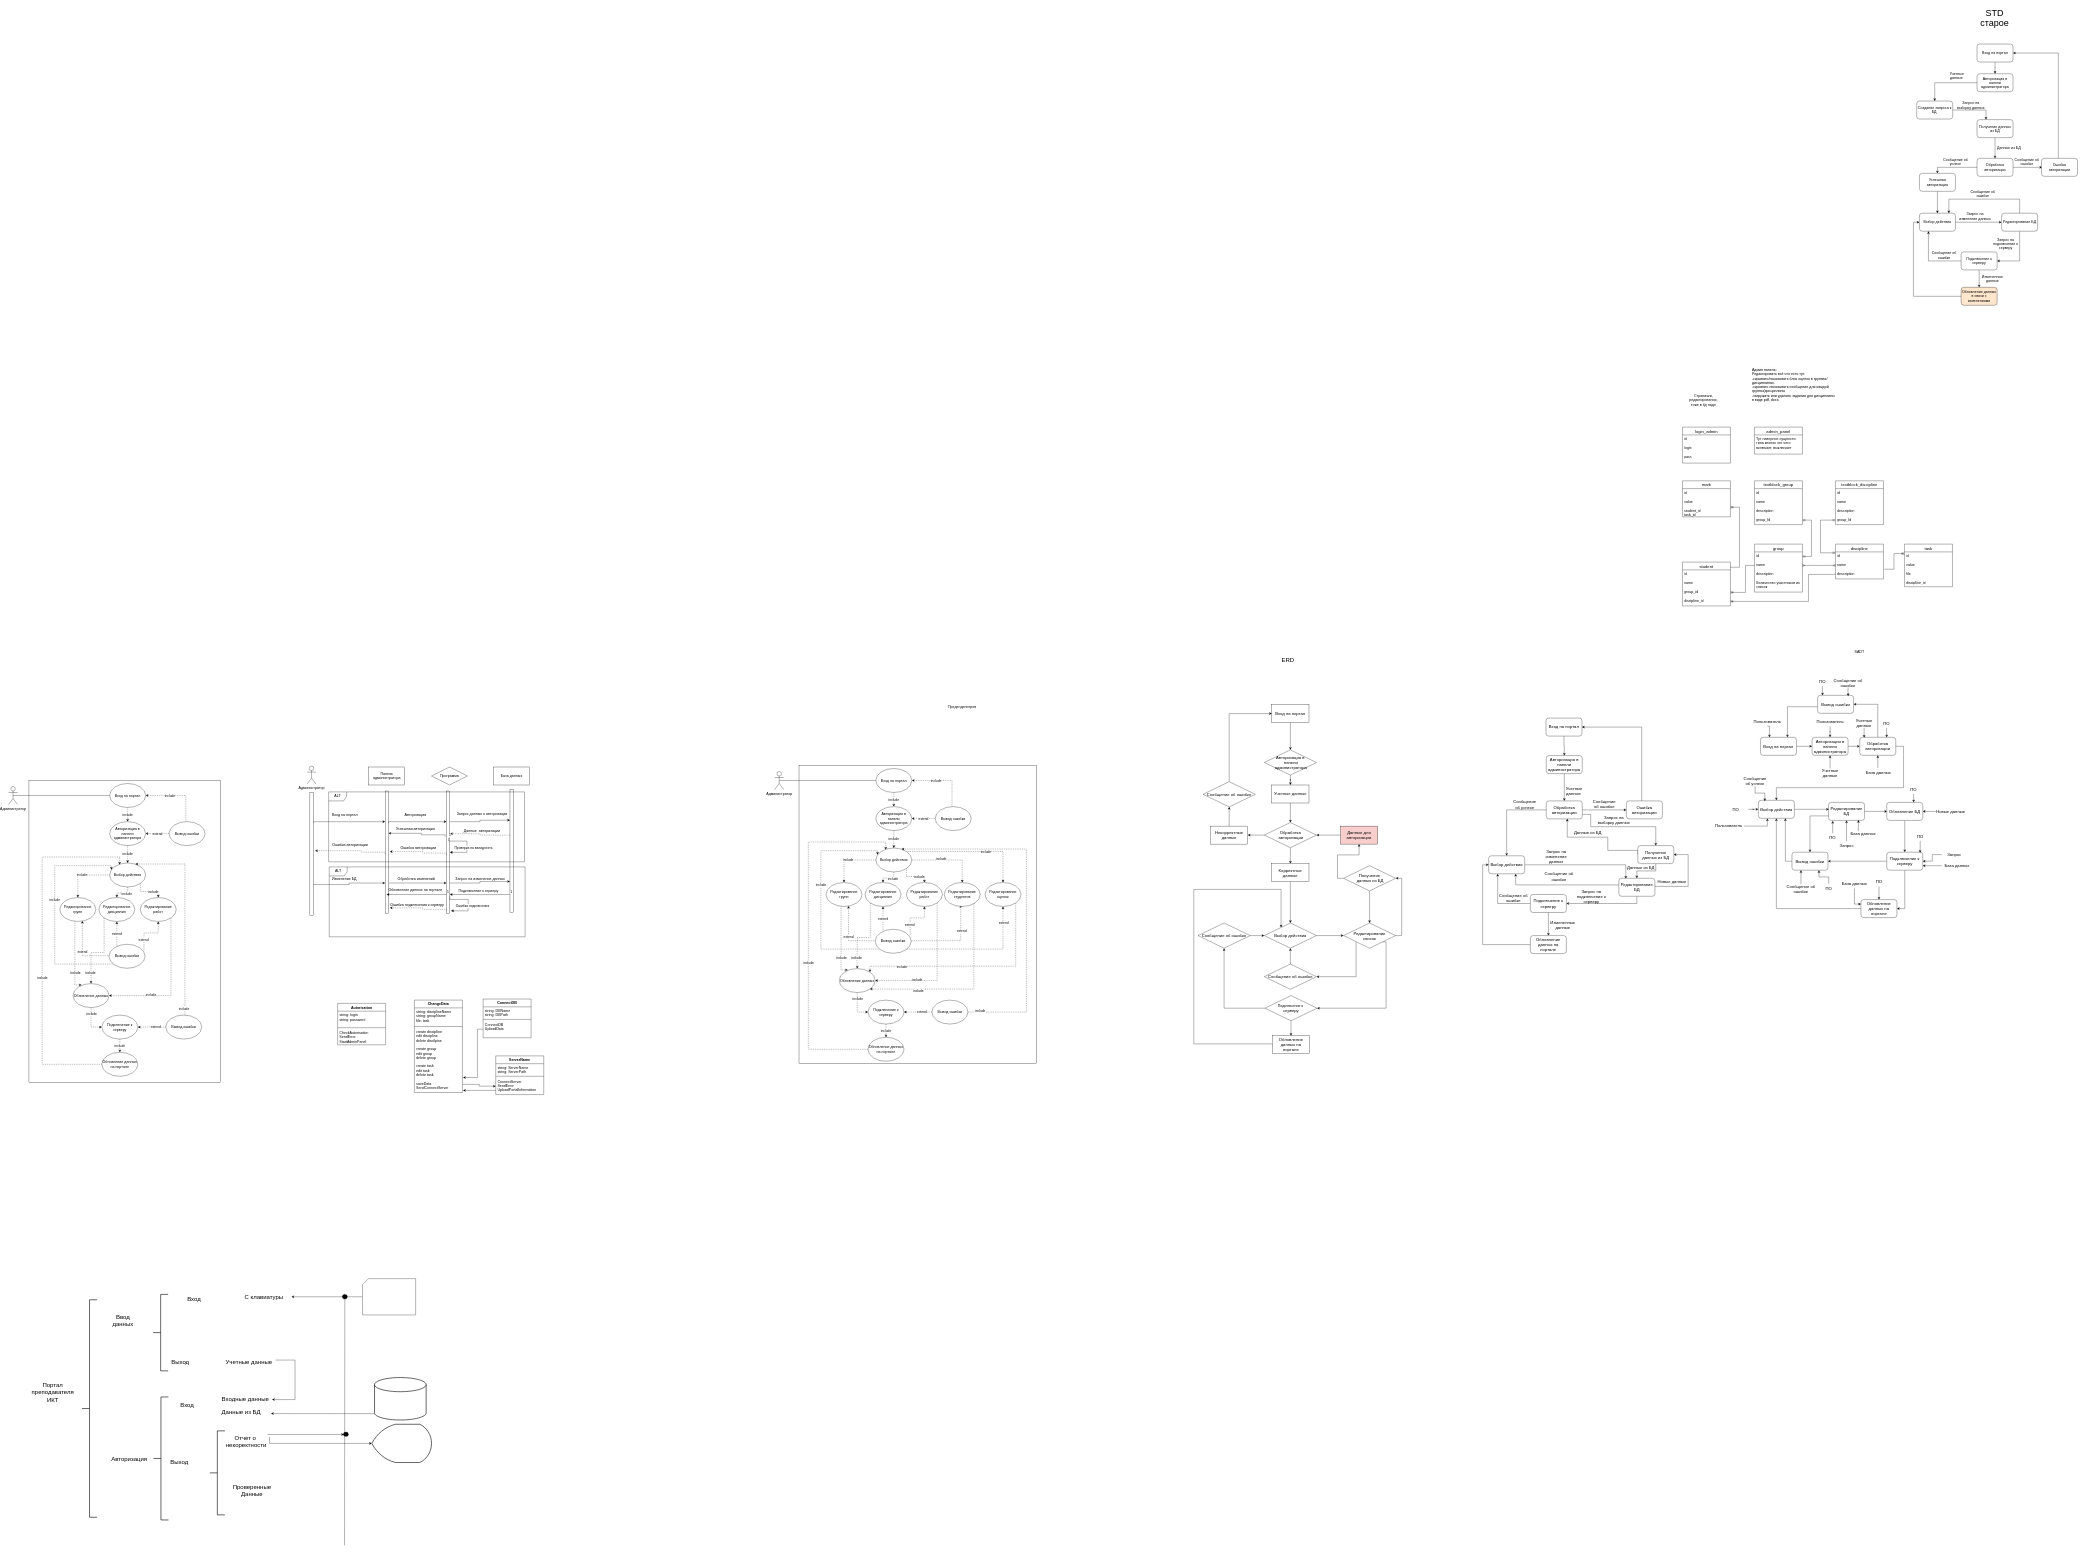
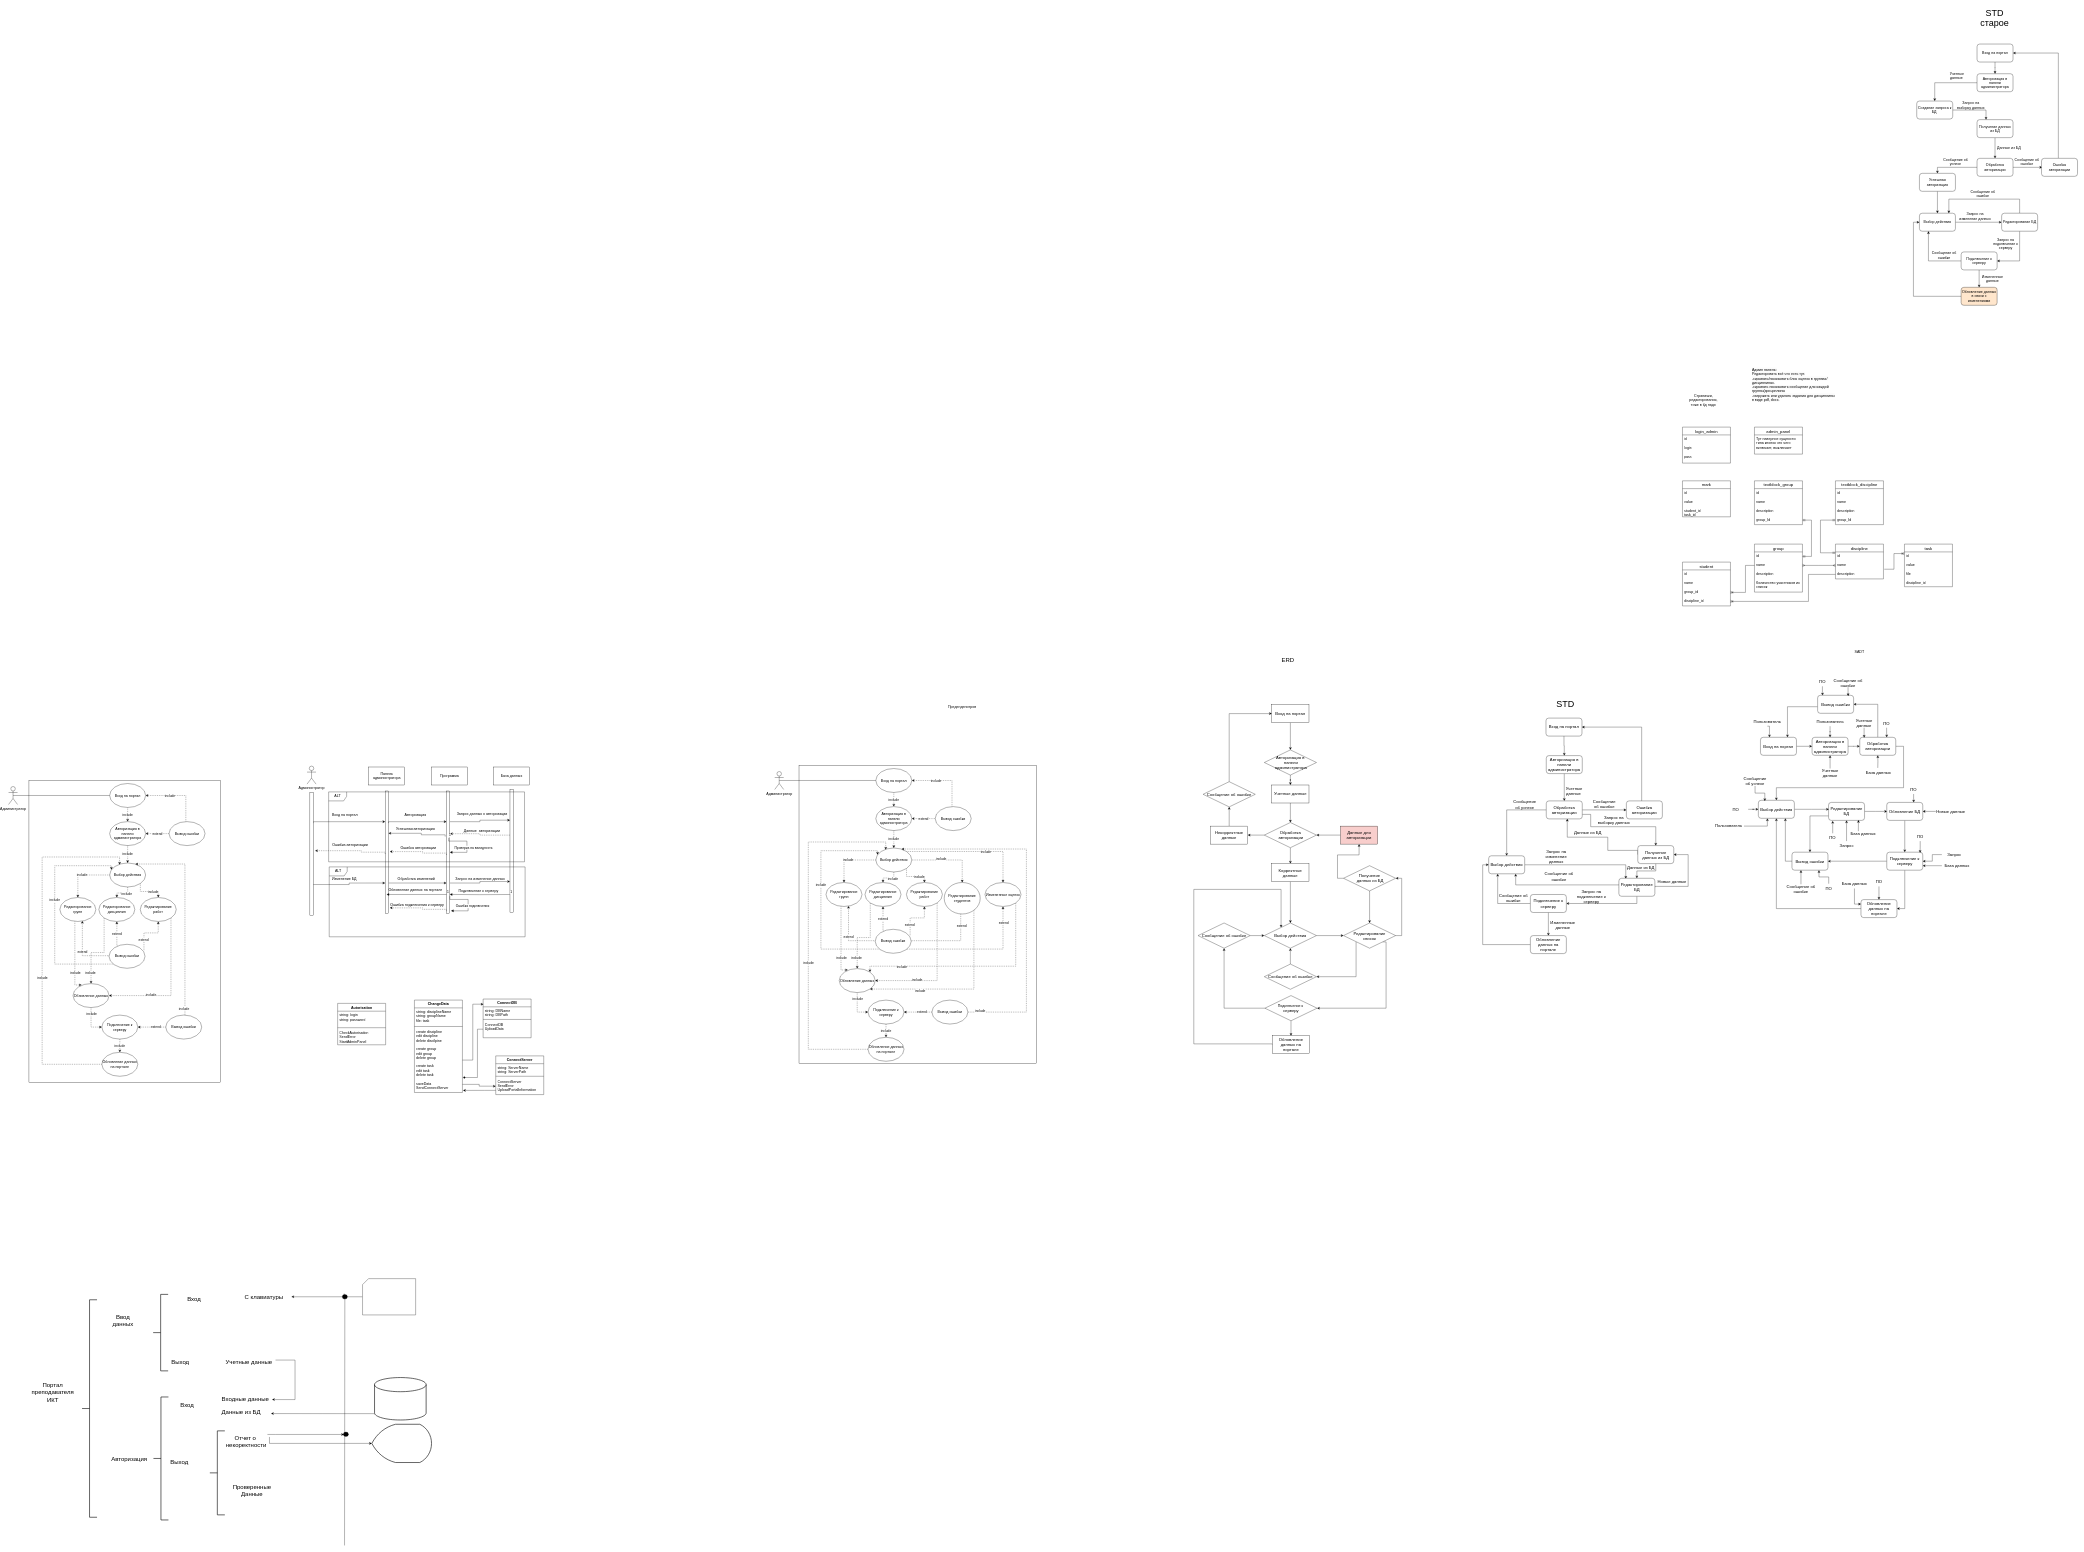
- <mxCell id="19" value="" style="edgeStyle=entityRelationEdgeStyle;fontSize=12;html=1;endArrow=ERoneToMany;rounded=0;exitX=0.995;exitY=0.118;exitDx=0;exitDy=0;exitPerimeter=0;" parent="1" source="5" target="4" edge="1"><mxGeometry width="100" height="100" relative="1" as="geometry"><mxPoint x="5670" y="1923" as="sourcePoint" /><mxPoint x="5560" y="2013" as="targetPoint" /></mxGeometry></mxCell>
+ <mxCell id="80" value="&lt;font style=&quot;font-size: 30px;&quot;&gt;STD&lt;/font&gt;" style="text;html=1;strokeColor=none;fillColor=none;align=center;verticalAlign=middle;whiteSpace=wrap;rounded=0;" vertex="1" parent="1"><mxGeometry x="5146" y="2306" width="128" height="78" as="geometry" /></mxCell>
- <mxCell id="339" value="Программа" style="rhombus;whiteSpace=wrap;html=1;" vertex="1" parent="1"><mxGeometry x="1430" y="2556" width="120" height="60" as="geometry" /></mxCell>
+ <mxCell id="339" value="Программа" style="rounded=0;whiteSpace=wrap;html=1;" vertex="1" parent="1"><mxGeometry x="1430" y="2556" width="120" height="60" as="geometry" /></mxCell>
- <mxCell id="265" value="Редактирование студентов" style="ellipse;whiteSpace=wrap;html=1;" vertex="1" parent="1"><mxGeometry x="3139" y="2941" width="120" height="80" as="geometry" /></mxCell>
+ <mxCell id="265" value="Редактирование студентов" style="ellipse;whiteSpace=wrap;html=1;" vertex="1" parent="1"><mxGeometry x="3139" y="2941" width="120" height="105" as="geometry" /></mxCell>
- <mxCell id="270" value="Редактирование оценок" style="ellipse;whiteSpace=wrap;html=1;" vertex="1" parent="1"><mxGeometry x="3275" y="2941" width="120" height="80" as="geometry" /></mxCell>
+ <mxCell id="270" value="Измененные оценок" style="ellipse;whiteSpace=wrap;html=1;" vertex="1" parent="1"><mxGeometry x="3275" y="2941" width="120" height="80" as="geometry" /></mxCell>
+ <mxCell id="387" style="edgeStyle=orthogonalEdgeStyle;rounded=0;orthogonalLoop=1;jettySize=auto;html=1;entryX=0.007;entryY=-0.232;entryDx=0;entryDy=0;entryPerimeter=0;" edge="1" parent="1" source="378" target="380"><mxGeometry relative="1" as="geometry" /></mxCell>
- <mxCell id="388" value="ServerName" style="swimlane;fontStyle=1;align=center;verticalAlign=top;childLayout=stackLayout;horizontal=1;startSize=26;horizontalStack=0;resizeParent=1;resizeParentMax=0;resizeLast=0;collapsible=1;marginBottom=0;whiteSpace=wrap;html=1;" vertex="1" parent="1"><mxGeometry x="1644" y="3519" width="160" height="129" as="geometry" /></mxCell>
+ <mxCell id="388" value="ConnectServer" style="swimlane;fontStyle=1;align=center;verticalAlign=top;childLayout=stackLayout;horizontal=1;startSize=26;horizontalStack=0;resizeParent=1;resizeParentMax=0;resizeLast=0;collapsible=1;marginBottom=0;whiteSpace=wrap;html=1;" vertex="1" parent="1"><mxGeometry x="1644" y="3519" width="160" height="129" as="geometry" /></mxCell>
- <mxCell id="393" style="edgeStyle=orthogonalEdgeStyle;rounded=0;orthogonalLoop=1;jettySize=auto;html=1;entryX=1.013;entryY=0.769;entryDx=0;entryDy=0;entryPerimeter=0;" edge="1" parent="1" source="382" target="378"><mxGeometry relative="1" as="geometry"><Array as="points"><mxPoint x="1583" y="3430" /><mxPoint x="1583" y="3591" /></Array></mxGeometry></mxCell>
+ <mxCell id="393" style="edgeStyle=orthogonalEdgeStyle;rounded=0;orthogonalLoop=1;jettySize=auto;html=1;entryX=1.013;entryY=0.769;entryDx=0;entryDy=0;entryPerimeter=0;endArrow=diamond;" edge="1" parent="1" source="382" target="378"><mxGeometry relative="1" as="geometry"><Array as="points"><mxPoint x="1583" y="3430" /><mxPoint x="1583" y="3591" /></Array></mxGeometry></mxCell>
